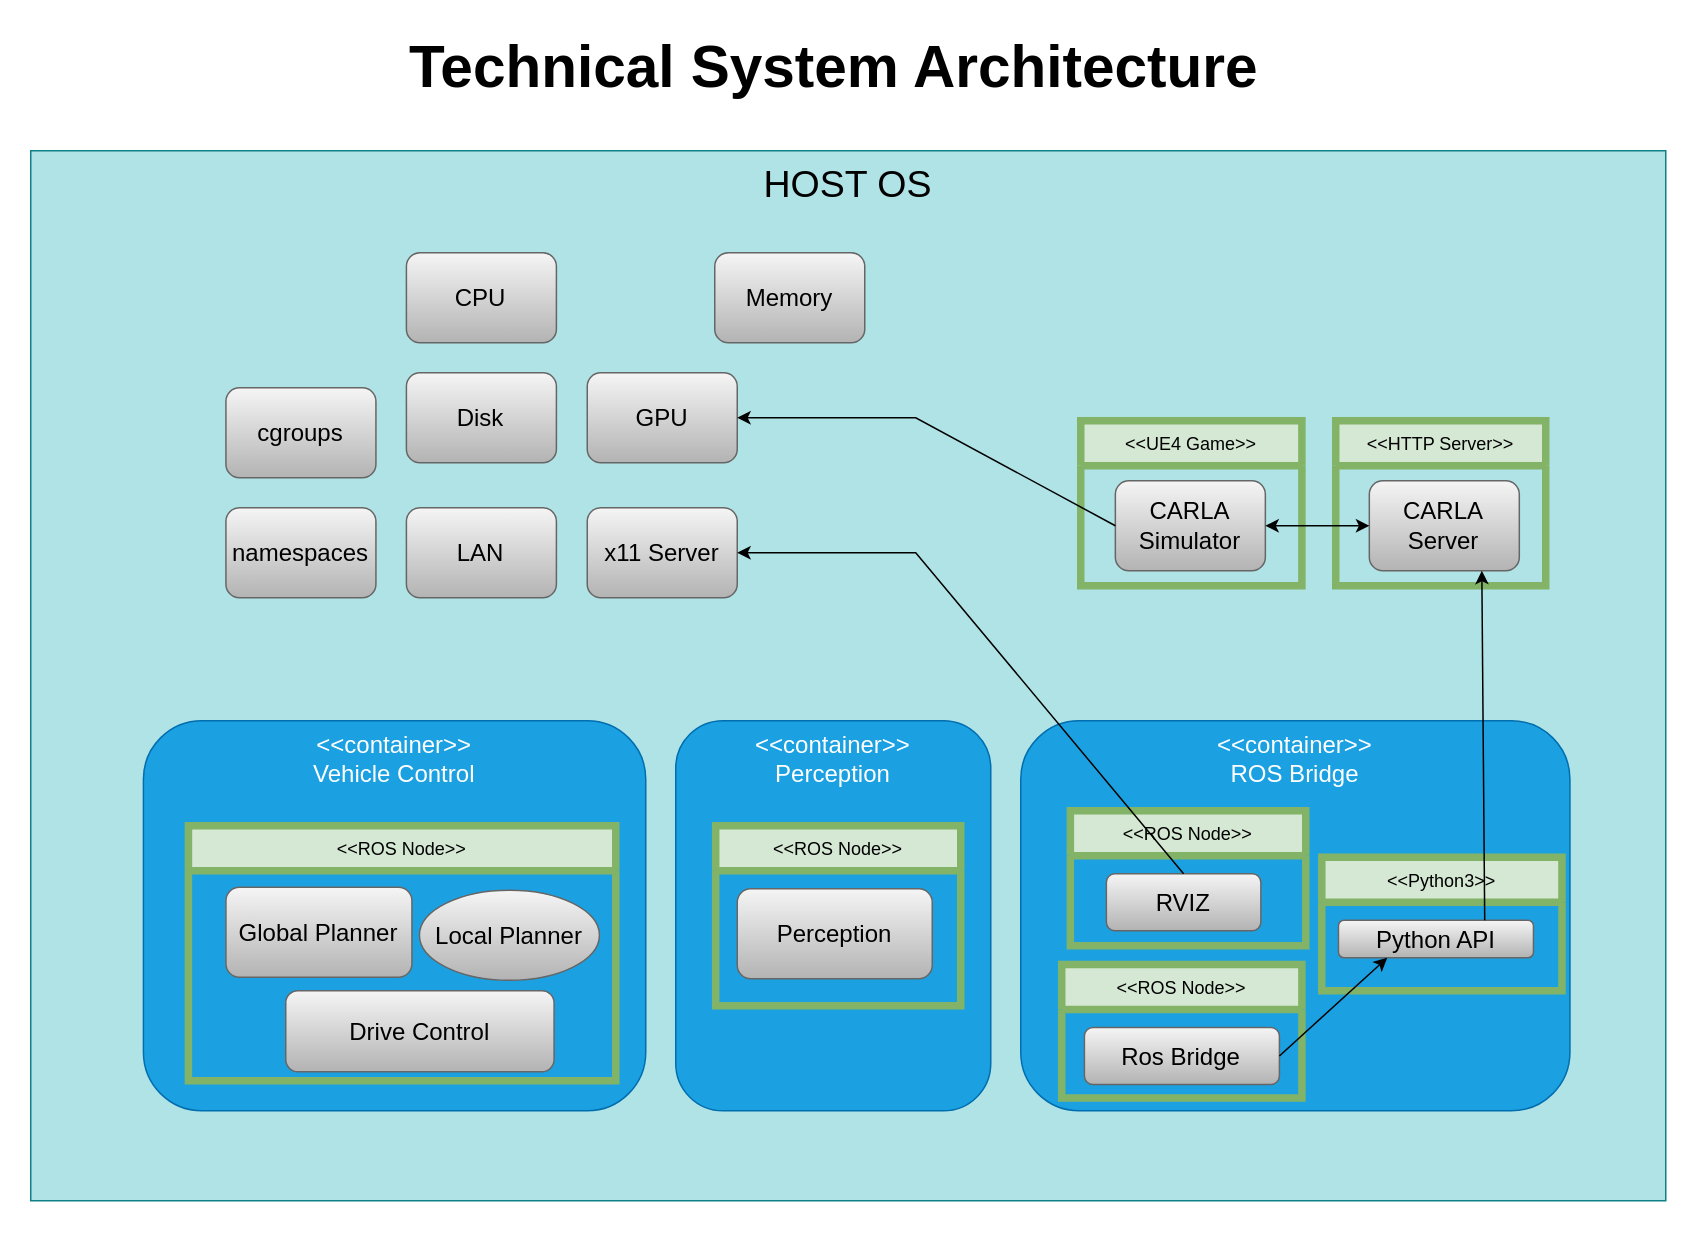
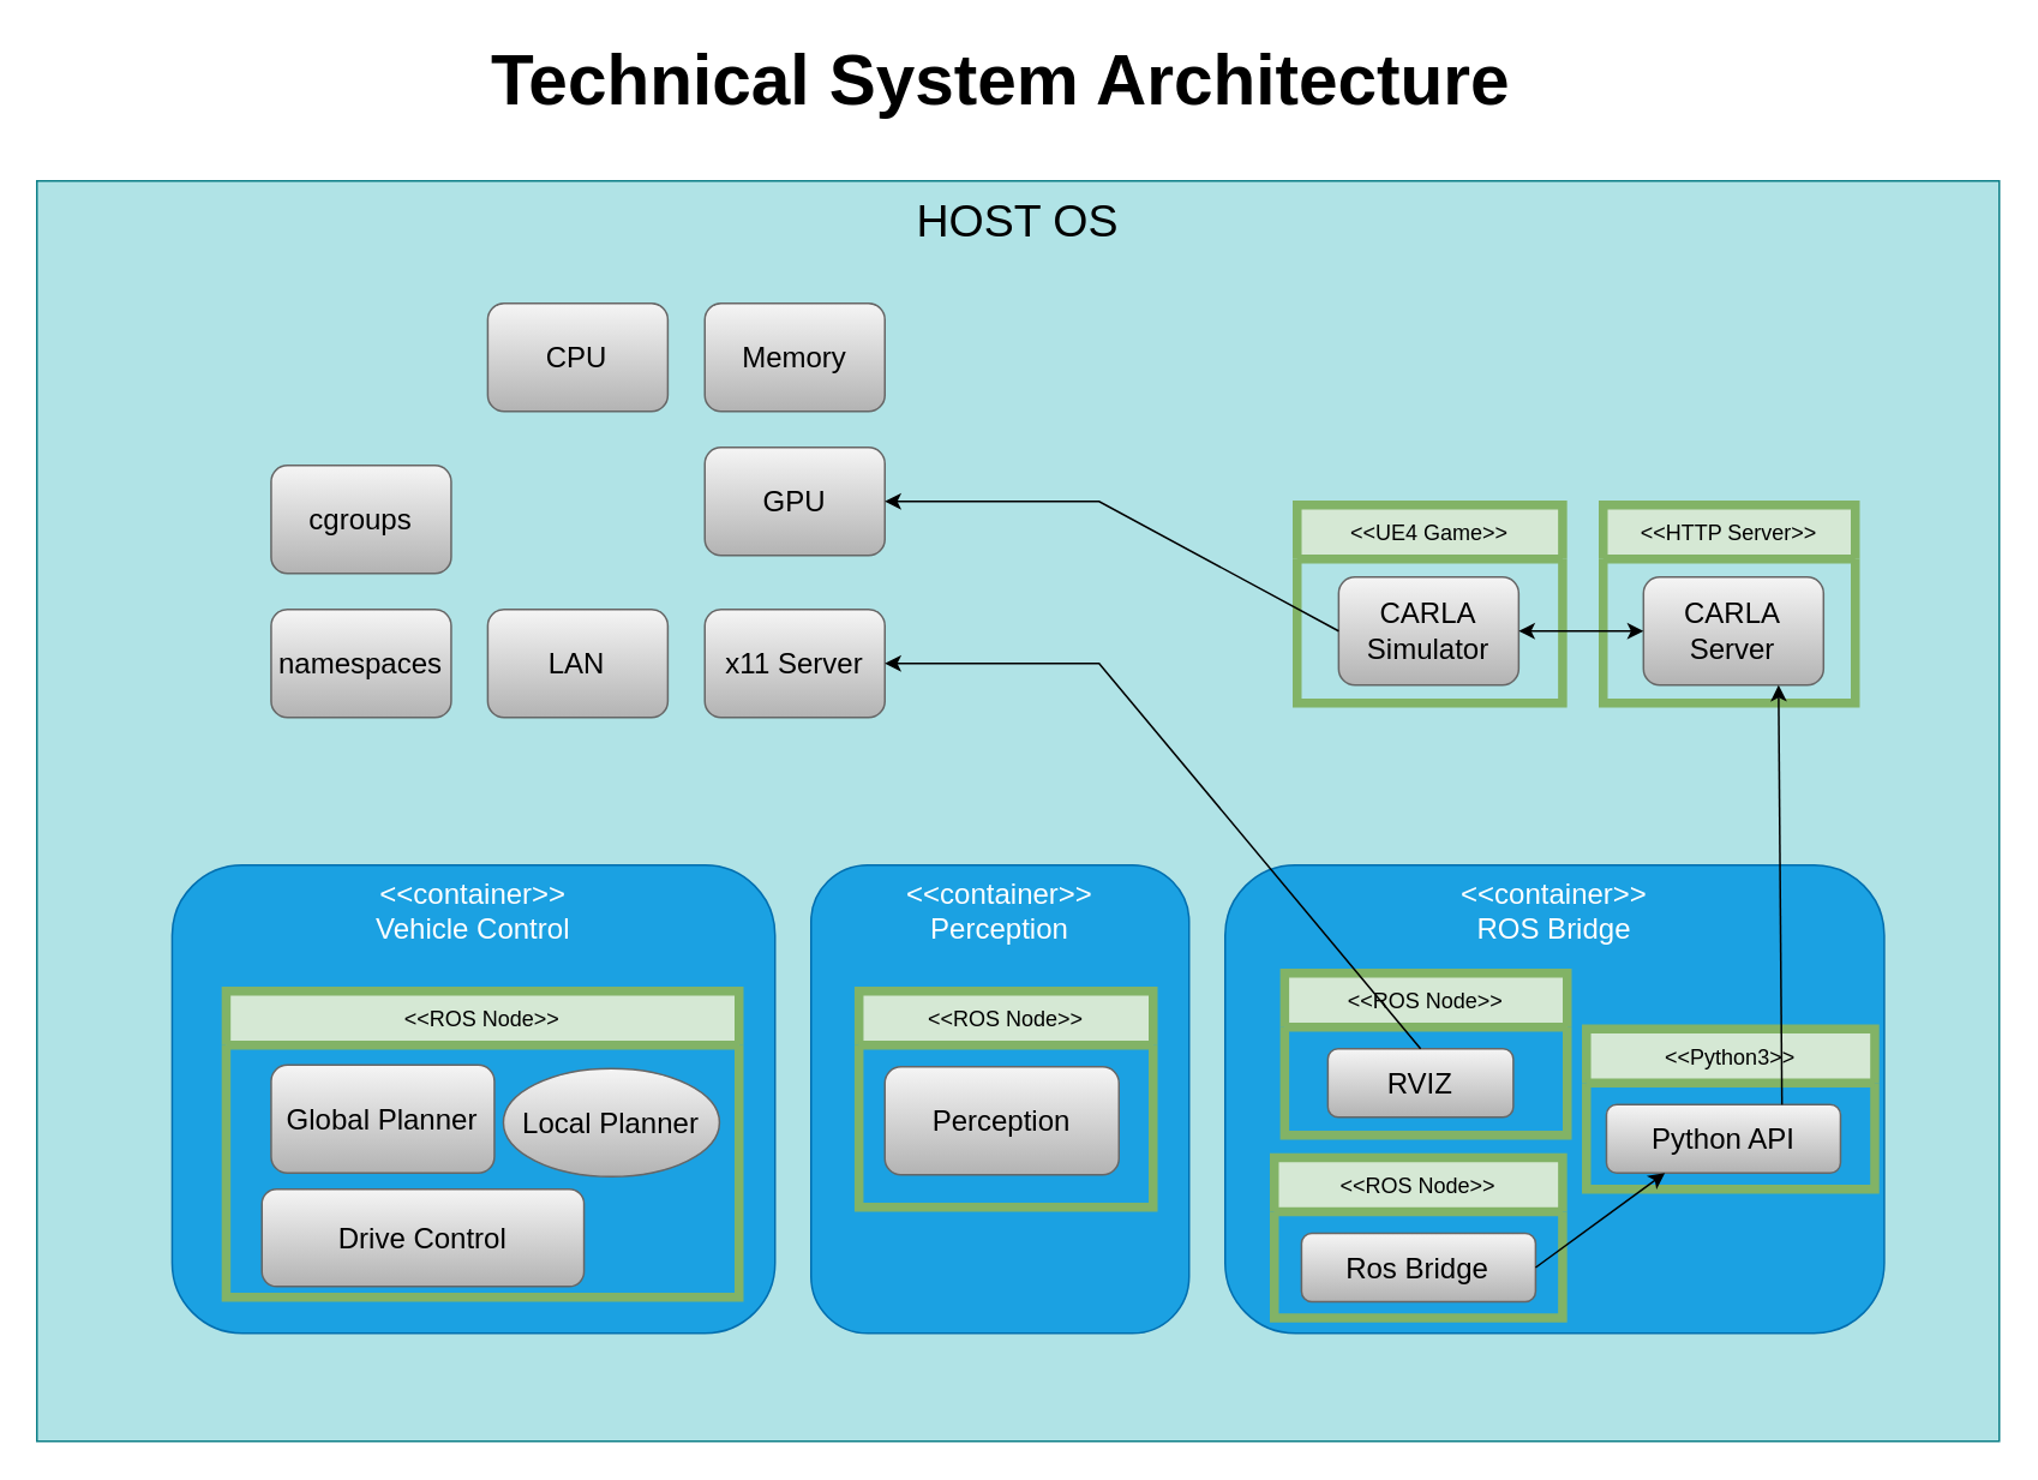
- <mxCell id="25" value="Memory" style="rounded=1;whiteSpace=wrap;html=1;fillColor=#f5f5f5;gradientColor=#b3b3b3;strokeColor=#666666;fontSize=16;" parent="1" vertex="1"><mxGeometry x="476" y="168" width="100" height="60" as="geometry" /></mxCell>
+ <mxCell id="25" value="Memory" style="rounded=1;whiteSpace=wrap;html=1;fillColor=#f5f5f5;gradientColor=#b3b3b3;strokeColor=#666666;fontSize=16;" parent="1" vertex="1"><mxGeometry x="391" y="168" width="100" height="60" as="geometry" /></mxCell>
- <mxCell id="23" value="Disk" style="rounded=1;whiteSpace=wrap;html=1;fillColor=#f5f5f5;gradientColor=#b3b3b3;strokeColor=#666666;fontSize=16;" parent="1" vertex="1"><mxGeometry x="270.44" y="248" width="100" height="60" as="geometry" /></mxCell>
- <mxCell id="31" value="Python API" style="rounded=1;whiteSpace=wrap;html=1;fillColor=#f5f5f5;gradientColor=#b3b3b3;strokeColor=#666666;fontSize=16;" parent="1" vertex="1"><mxGeometry x="891.81" y="613" width="130" height="25" as="geometry" /></mxCell>
+ <mxCell id="31" value="Python API" style="rounded=1;whiteSpace=wrap;html=1;fillColor=#f5f5f5;gradientColor=#b3b3b3;strokeColor=#666666;fontSize=16;" parent="1" vertex="1"><mxGeometry x="891.81" y="613" width="130" height="38" as="geometry" /></mxCell>
- <mxCell id="7" value="&lt;div&gt;Drive Control&lt;br&gt;&lt;/div&gt;" style="rounded=1;whiteSpace=wrap;html=1;fillColor=#f5f5f5;gradientColor=#b3b3b3;strokeColor=#666666;fontSize=16;" parent="1" vertex="1"><mxGeometry x="190" y="660" width="178.88" height="54" as="geometry" /></mxCell>
+ <mxCell id="7" value="&lt;div&gt;Drive Control&lt;br&gt;&lt;/div&gt;" style="rounded=1;whiteSpace=wrap;html=1;fillColor=#f5f5f5;gradientColor=#b3b3b3;strokeColor=#666666;fontSize=16;" parent="1" vertex="1"><mxGeometry x="145" y="660" width="178.88" height="54" as="geometry" /></mxCell>
